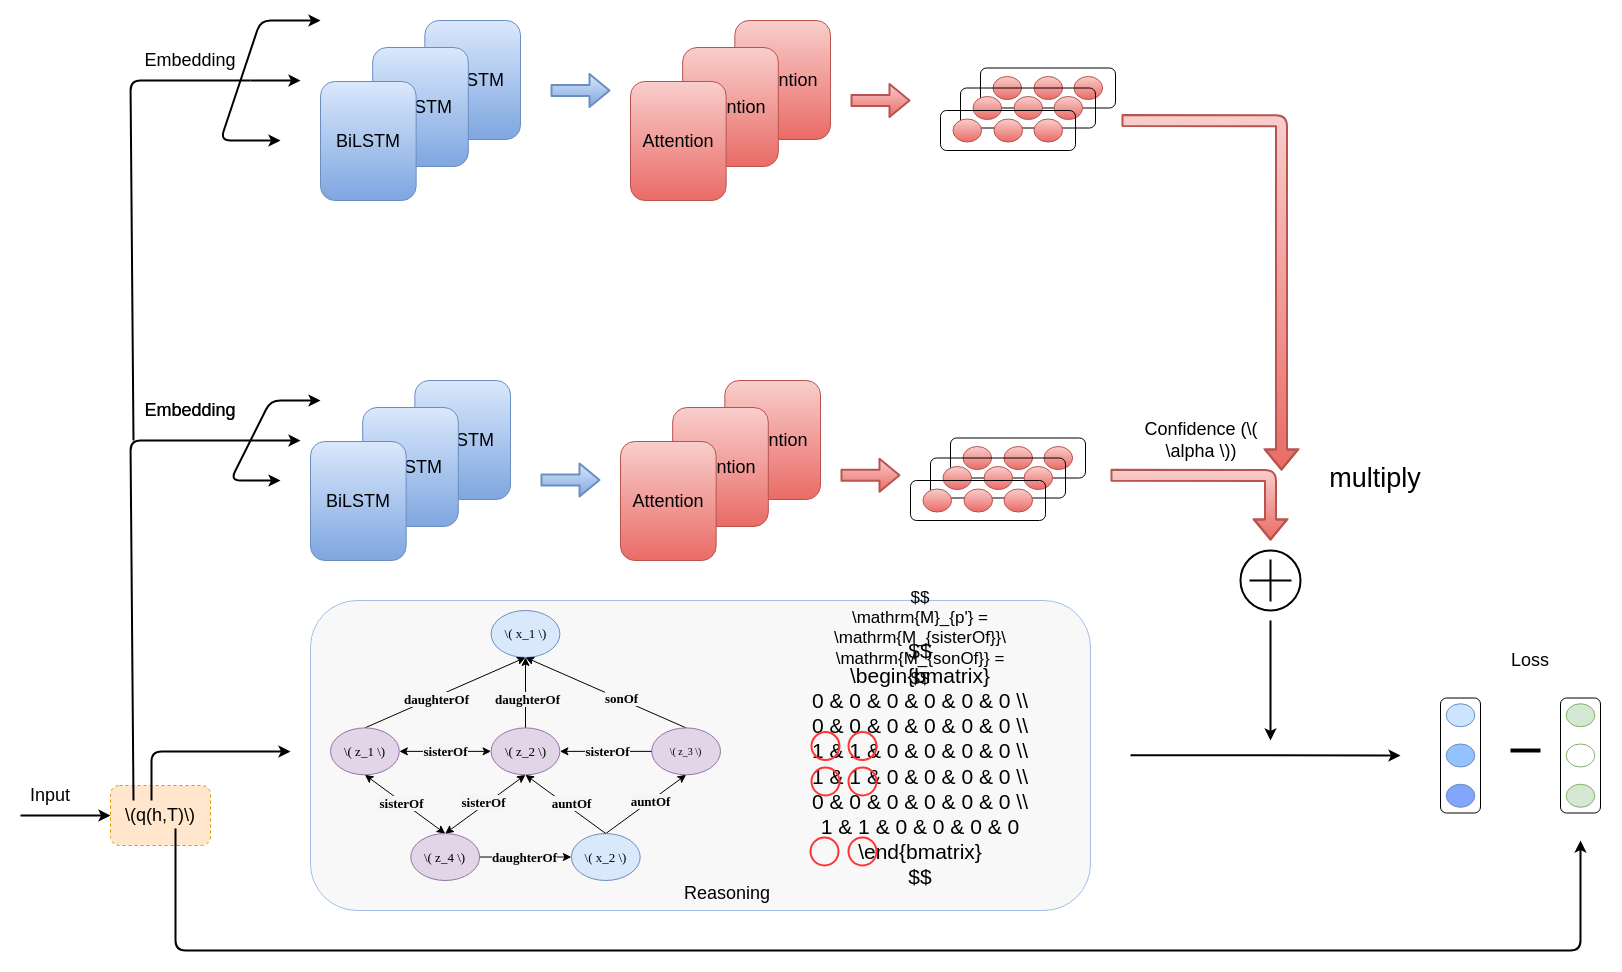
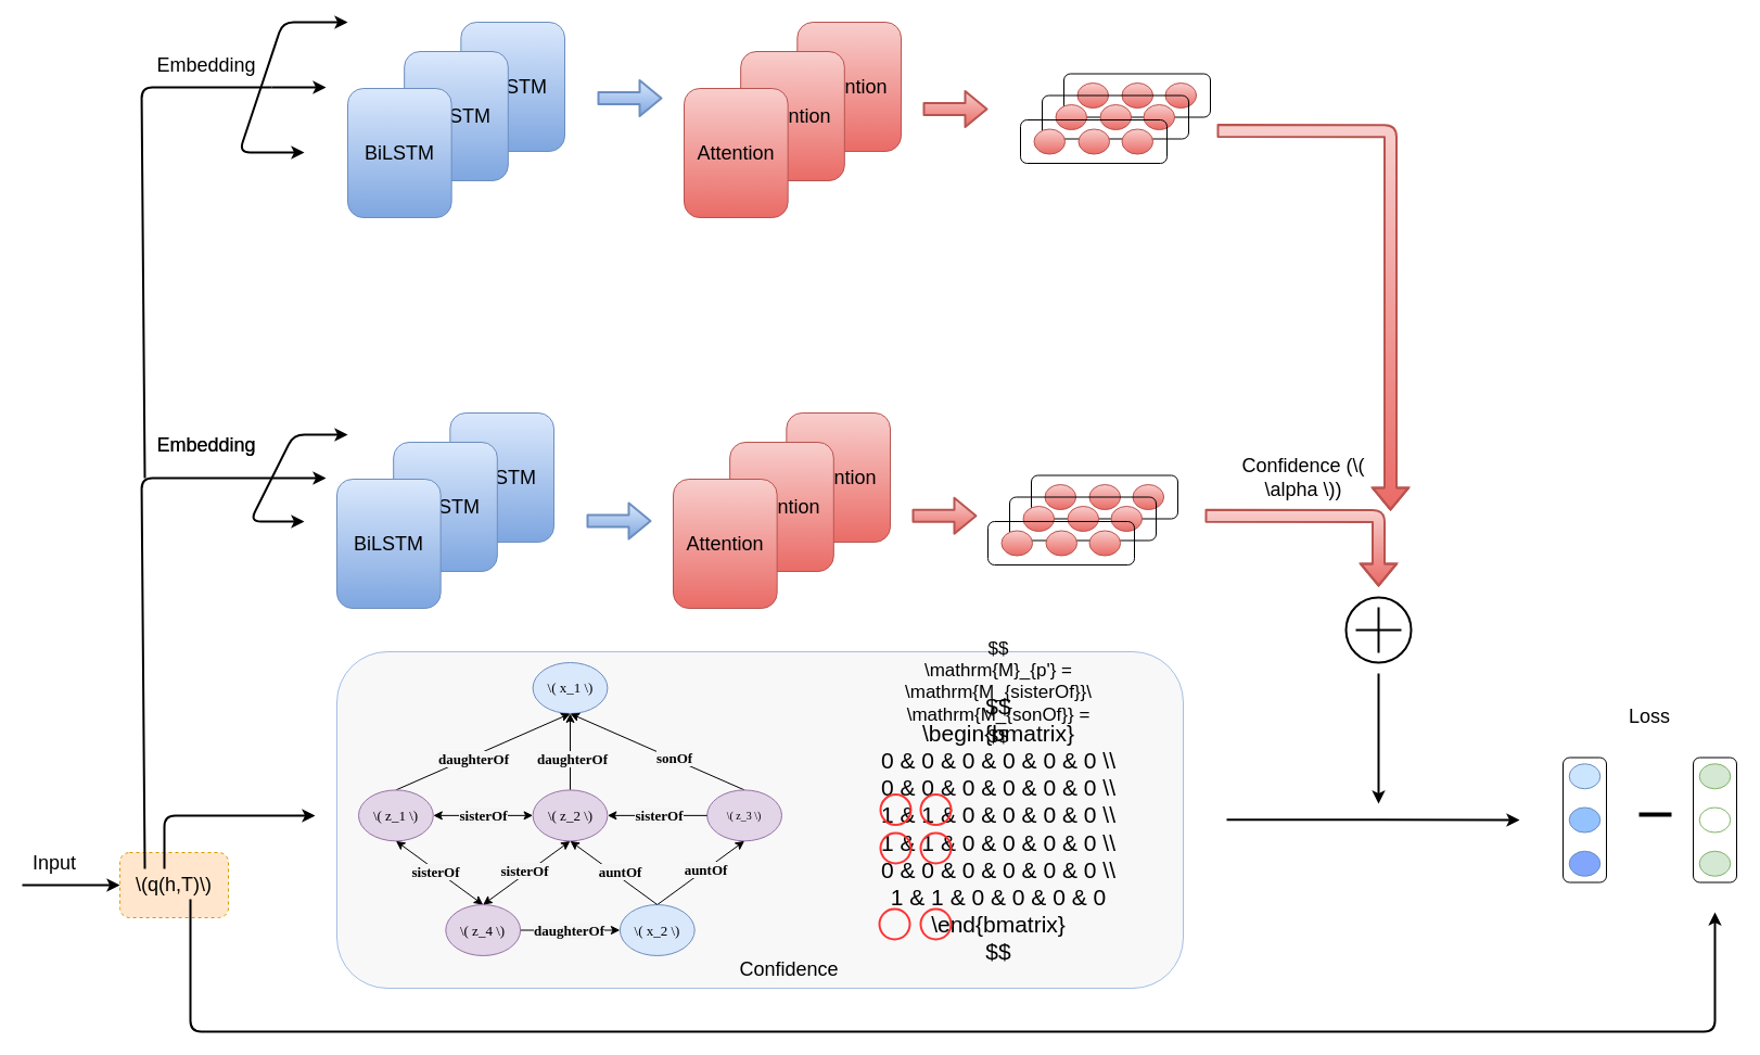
- <mxCell id="131" value="&lt;font style=&quot;font-size: 27px&quot;&gt;multiply&lt;/font&gt;" style="text;html=1;strokeColor=none;fillColor=none;align=center;verticalAlign=middle;whiteSpace=wrap;rounded=0;" vertex="1" parent="1"><mxGeometry x="1320" y="455" width="110" height="45" as="geometry" /></mxCell>
- <mxCell id="16" value="Loss" style="text;html=1;strokeColor=none;fillColor=none;align=center;verticalAlign=middle;whiteSpace=wrap;rounded=0;fontSize=18;" vertex="1" parent="1"><mxGeometry x="1470" y="650" width="120" height="20" as="geometry" /></mxCell>
+ <mxCell id="16" value="Loss" style="text;html=1;strokeColor=none;fillColor=none;align=center;verticalAlign=middle;whiteSpace=wrap;rounded=0;fontSize=18;" vertex="1" parent="1"><mxGeometry x="1460" y="650" width="120" height="20" as="geometry" /></mxCell>
- <mxCell id="59" value="Reasoning" style="text;html=1;strokeColor=none;fillColor=none;align=center;verticalAlign=middle;whiteSpace=wrap;rounded=0;fontSize=18;" vertex="1" parent="1"><mxGeometry x="659.999" y="876.032" width="133.618" height="33.966" as="geometry" /></mxCell>
+ <mxCell id="59" value="Confidence" style="text;html=1;strokeColor=none;fillColor=none;align=center;verticalAlign=middle;whiteSpace=wrap;rounded=0;fontSize=18;" vertex="1" parent="1"><mxGeometry x="659.999" y="876.032" width="133.618" height="33.966" as="geometry" /></mxCell>
